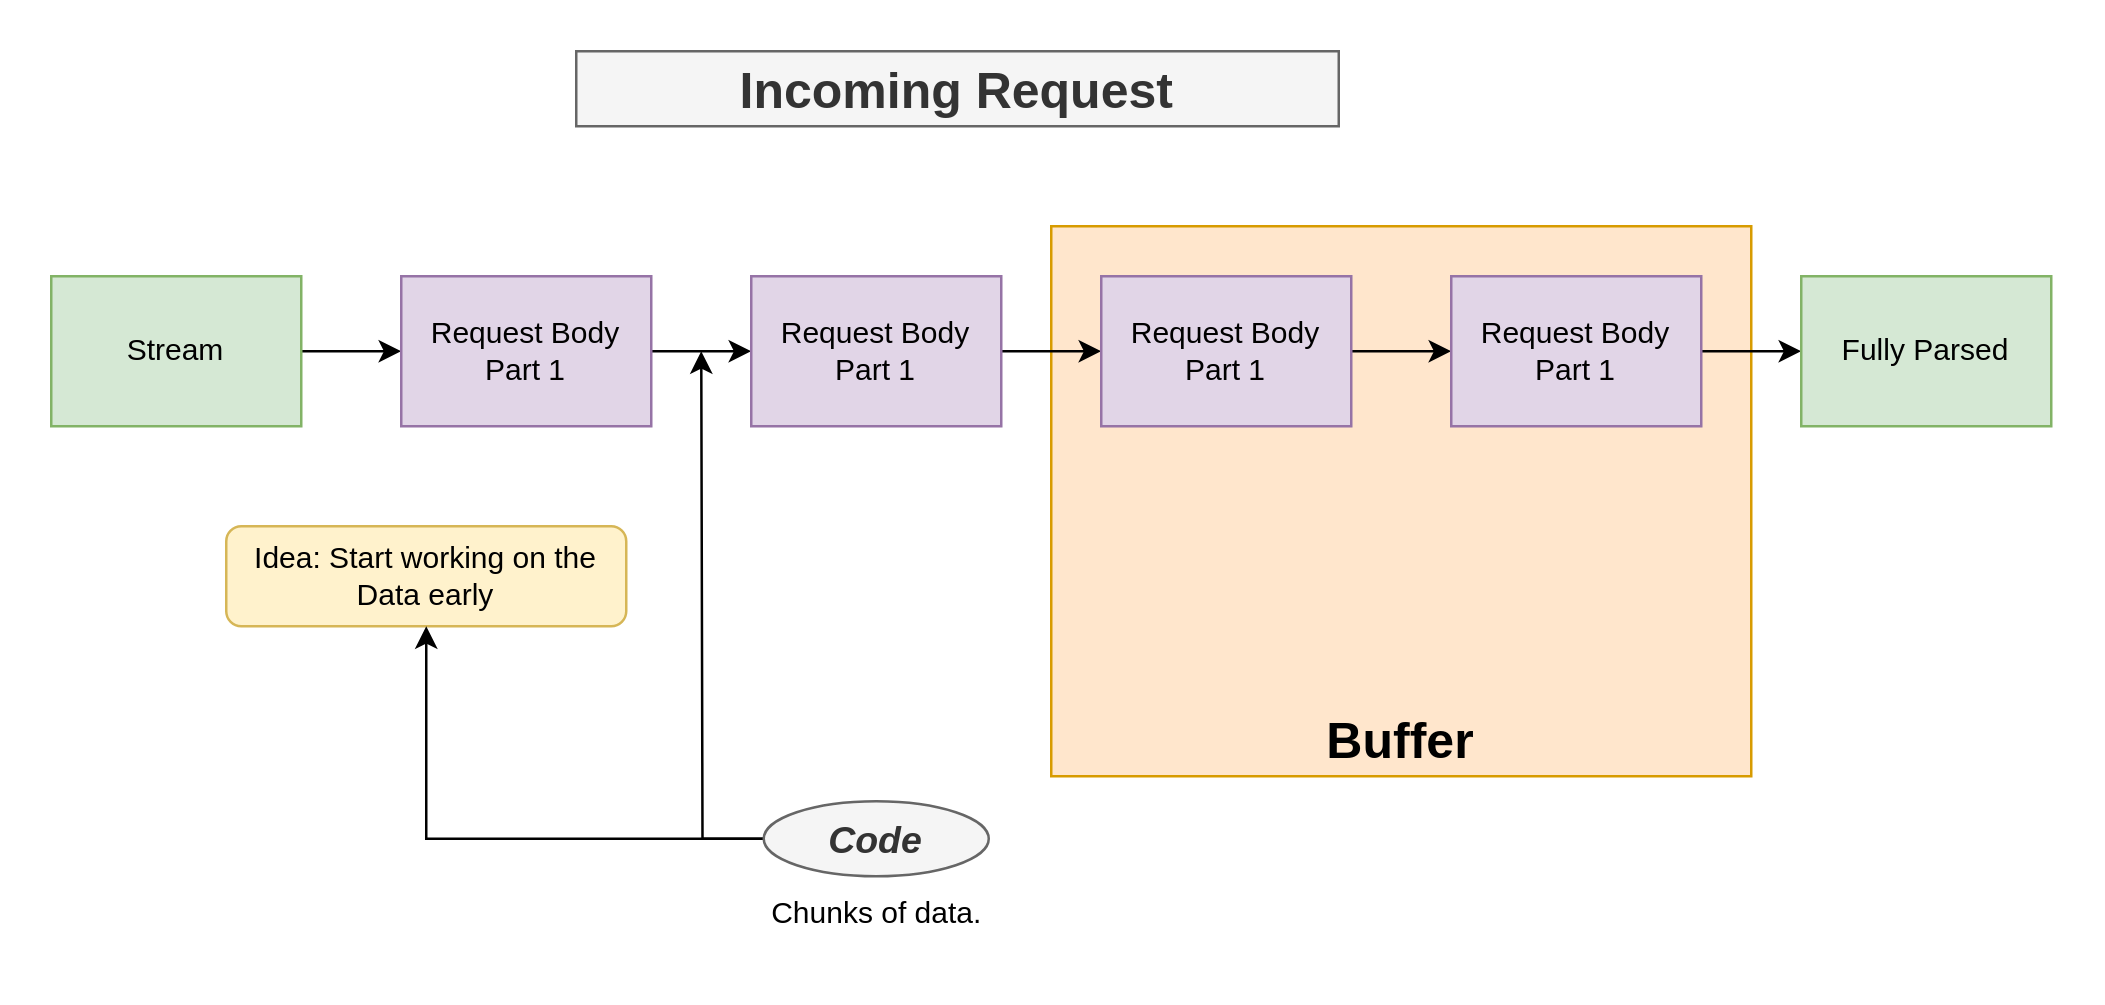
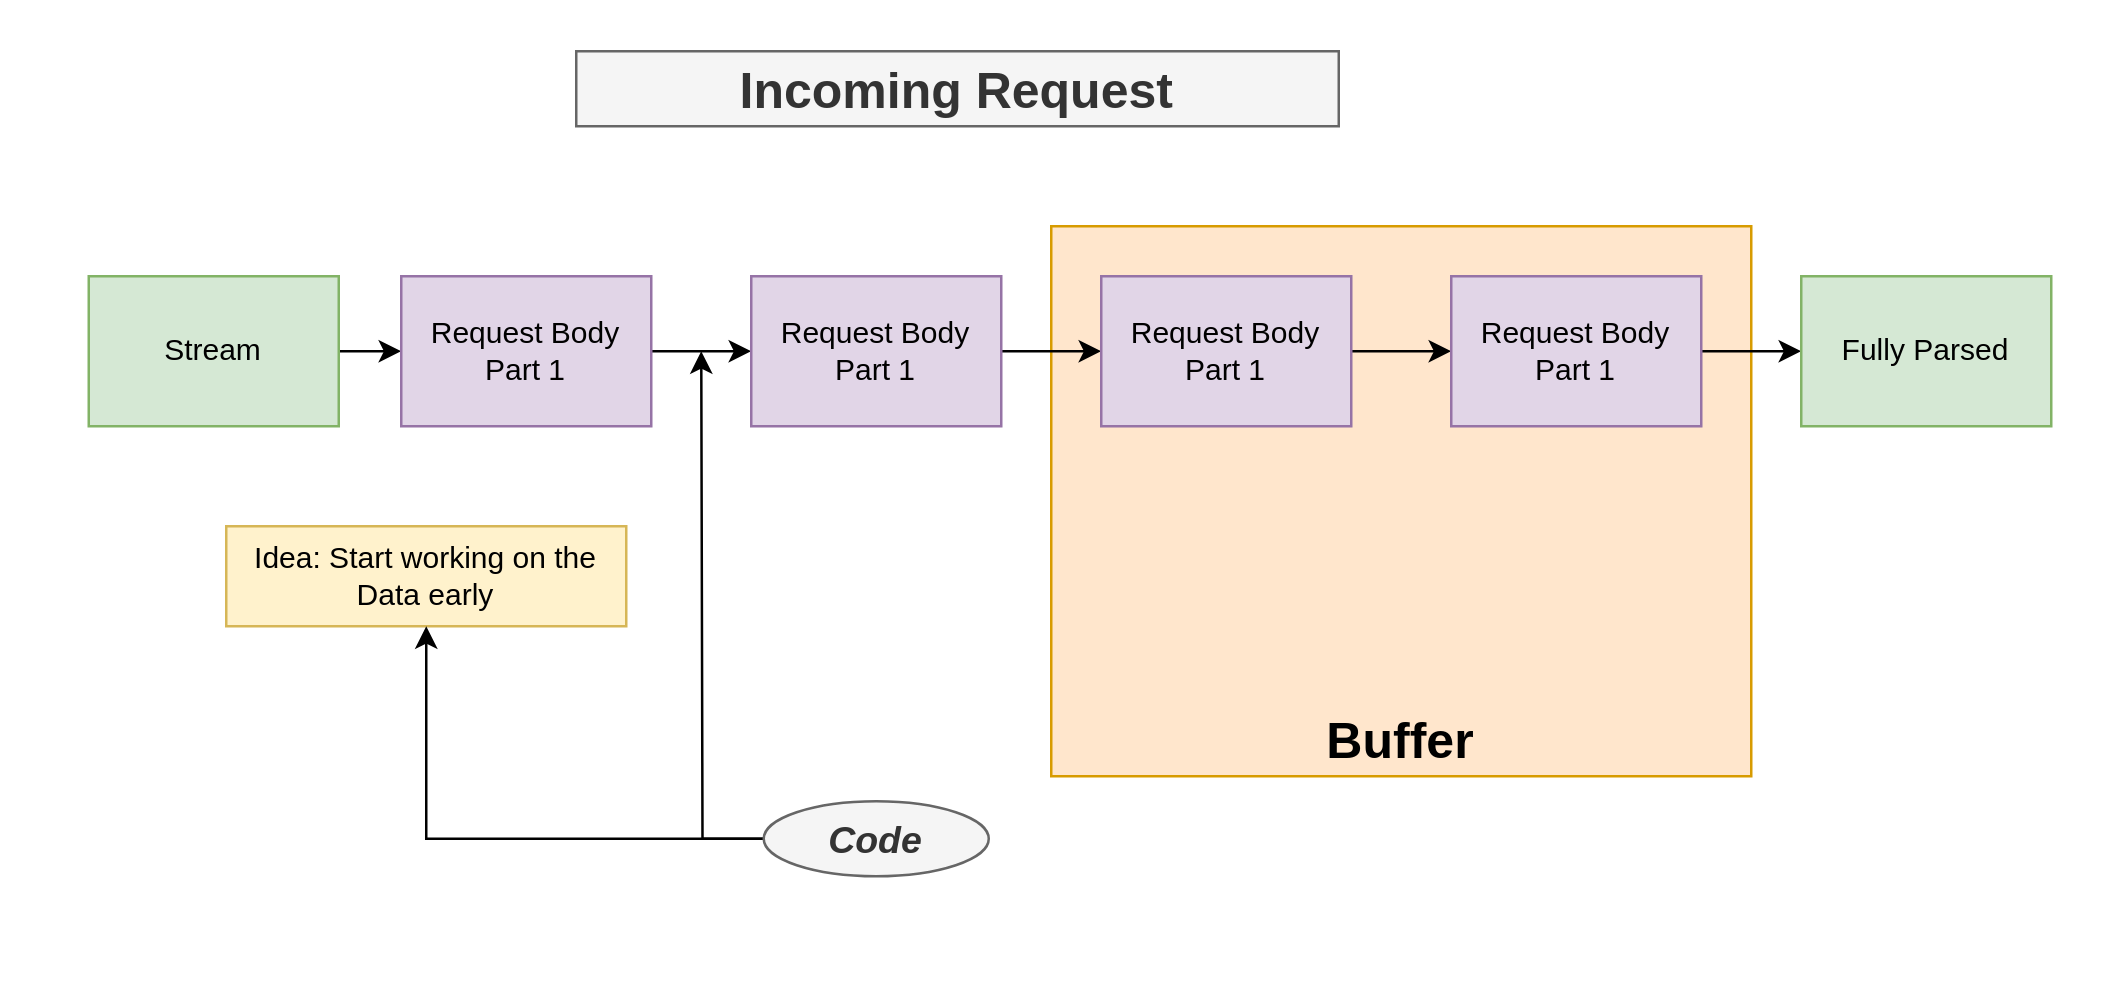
- <mxCell id="4" value="Stream" style="rounded=0;whiteSpace=wrap;html=1;fillColor=#d5e8d4;strokeColor=#82b366;" vertex="1" parent="1"><mxGeometry x="20" y="110" width="100" height="60" as="geometry" /></mxCell>
+ <mxCell id="4" value="Stream" style="rounded=0;whiteSpace=wrap;html=1;fillColor=#d5e8d4;strokeColor=#82b366;" vertex="1" parent="1"><mxGeometry x="35" y="110" width="100" height="60" as="geometry" /></mxCell>
- <mxCell id="5" value="Idea: Start working on the Data early" style="whiteSpace=wrap;html=1;fillColor=#fff2cc;strokeColor=#d6b656;rounded=1;" vertex="1" parent="1"><mxGeometry x="90" y="210" width="160" height="40" as="geometry" /></mxCell>
+ <mxCell id="5" value="Idea: Start working on the Data early" style="rounded=0;whiteSpace=wrap;html=1;fillColor=#fff2cc;strokeColor=#d6b656;" vertex="1" parent="1"><mxGeometry x="90" y="210" width="160" height="40" as="geometry" /></mxCell>
- <mxCell id="18" value="Chunks of data." style="text;html=1;align=center;verticalAlign=middle;resizable=0;points=[];autosize=1;strokeColor=none;fillColor=none;" vertex="1" parent="1"><mxGeometry x="295" y="350" width="110" height="30" as="geometry" /></mxCell>
